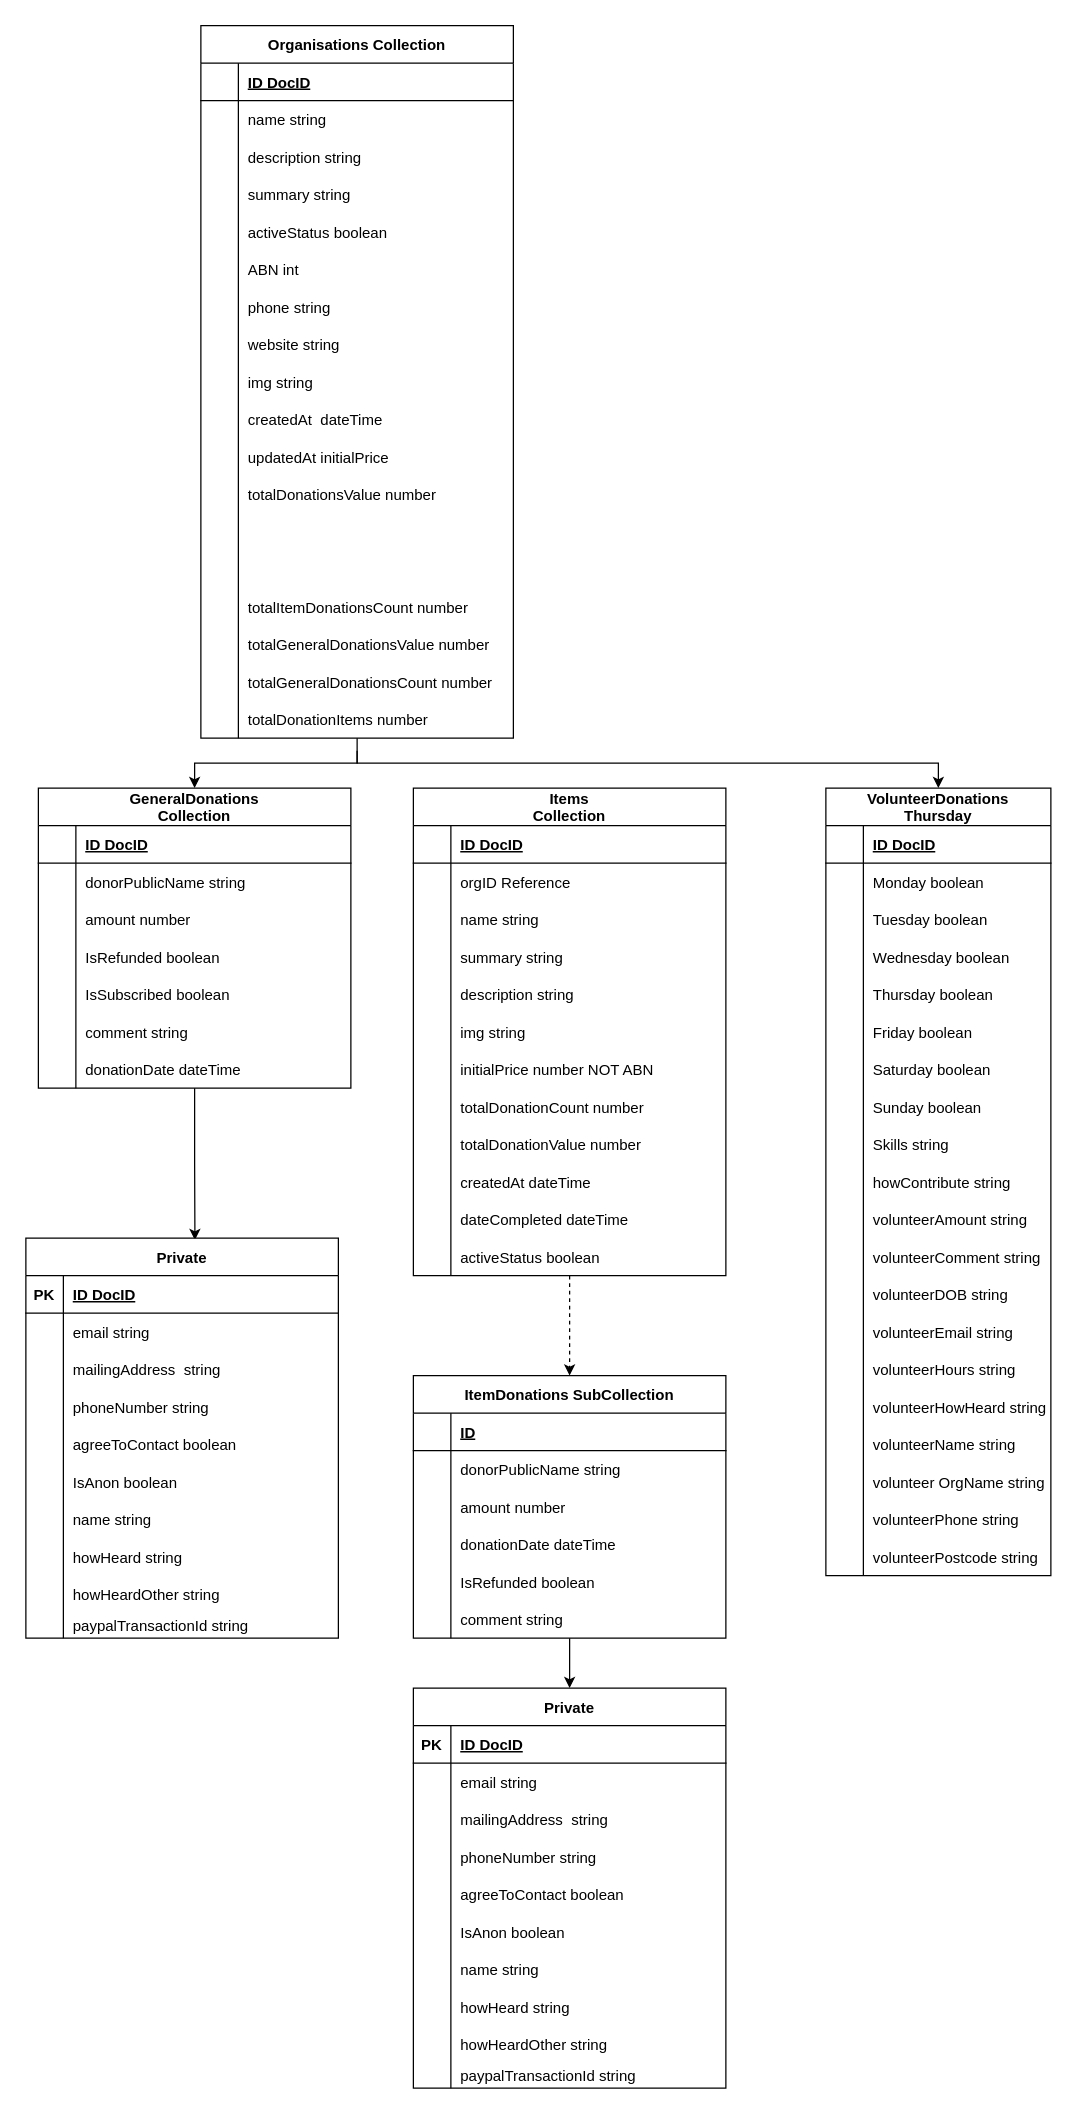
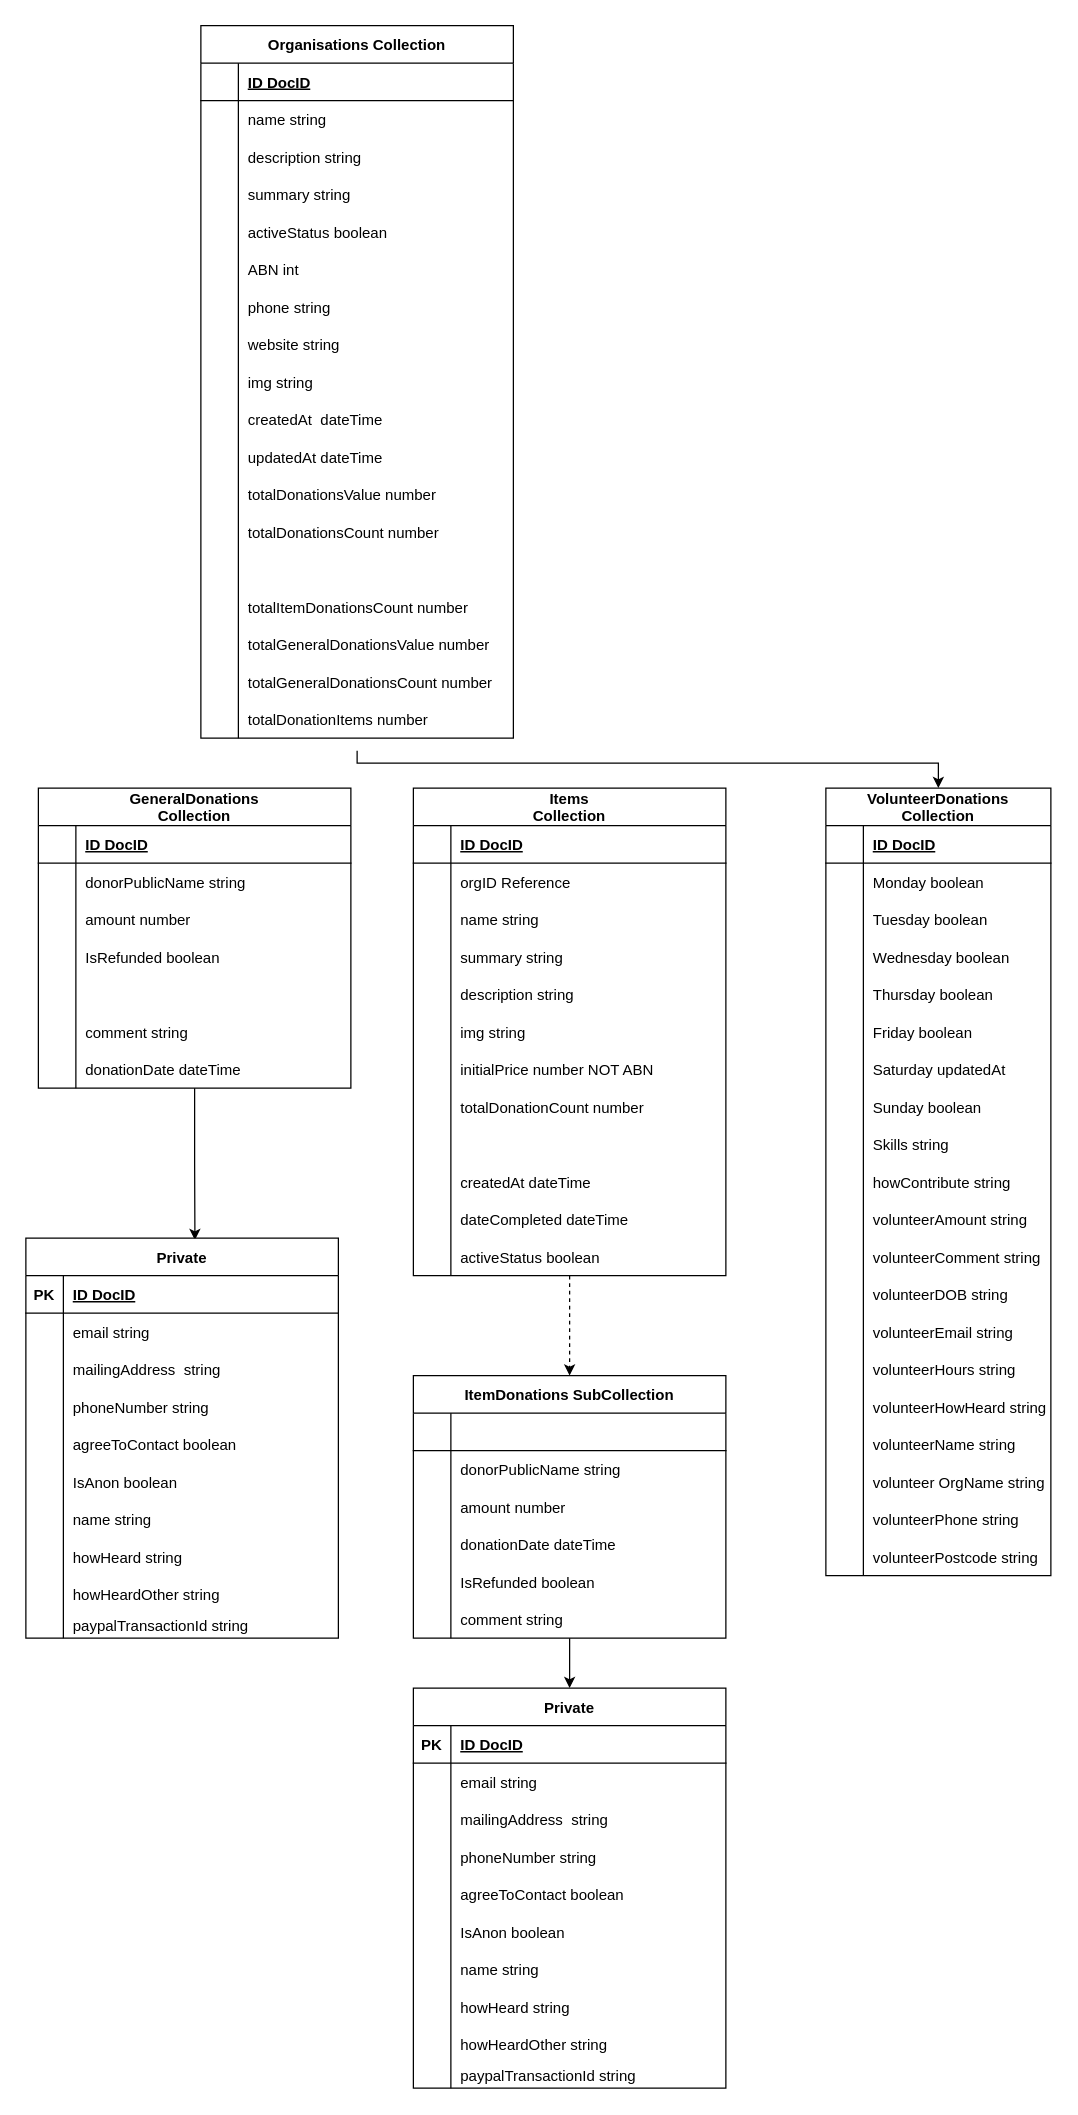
- <mxCell id="75" value="updatedAt initialPrice" style="shape=partialRectangle;overflow=hidden;connectable=0;fillColor=none;top=0;left=0;bottom=0;right=0;align=left;spacingLeft=6;" vertex="1" parent="73"><mxGeometry x="30" width="220" height="30" as="geometry"><mxRectangle width="220" height="30" as="alternateBounds" /></mxGeometry></mxCell>
+ <mxCell id="75" value="updatedAt dateTime" style="shape=partialRectangle;overflow=hidden;connectable=0;fillColor=none;top=0;left=0;bottom=0;right=0;align=left;spacingLeft=6;" vertex="1" parent="73"><mxGeometry x="30" width="220" height="30" as="geometry"><mxRectangle width="220" height="30" as="alternateBounds" /></mxGeometry></mxCell>
+ <mxCell id="81" value="totalDonationsCount number" style="shape=partialRectangle;overflow=hidden;connectable=0;fillColor=none;top=0;left=0;bottom=0;right=0;align=left;spacingLeft=6;" parent="79" vertex="1"><mxGeometry x="30" width="220" height="30" as="geometry"><mxRectangle width="220" height="30" as="alternateBounds" /></mxGeometry></mxCell>
- <mxCell id="40" style="edgeStyle=orthogonalEdgeStyle;rounded=0;orthogonalLoop=1;jettySize=auto;html=1;" parent="1" source="42" target="97" edge="1"><mxGeometry relative="1" as="geometry" /></mxCell>
- <mxCell id="170" value="VolunteerDonations&#10;Thursday" style="shape=table;startSize=30;container=1;collapsible=1;childLayout=tableLayout;fixedRows=1;rowLines=0;fontStyle=1;align=center;resizeLast=1;" vertex="1" parent="1"><mxGeometry x="660" y="630" width="180" height="630" as="geometry" /></mxCell>
+ <mxCell id="170" value="VolunteerDonations&#10;Collection" style="shape=table;startSize=30;container=1;collapsible=1;childLayout=tableLayout;fixedRows=1;rowLines=0;fontStyle=1;align=center;resizeLast=1;" vertex="1" parent="1"><mxGeometry x="660" y="630" width="180" height="630" as="geometry" /></mxCell>
- <mxCell id="112" value="IsSubscribed boolean" style="shape=partialRectangle;overflow=hidden;connectable=0;fillColor=none;top=0;left=0;bottom=0;right=0;align=left;spacingLeft=6;" parent="110" vertex="1"><mxGeometry x="30" width="220" height="30" as="geometry"><mxRectangle width="220" height="30" as="alternateBounds" /></mxGeometry></mxCell>
- <mxCell id="191" value="Saturday boolean" style="shape=partialRectangle;connectable=0;fillColor=none;top=0;left=0;bottom=0;right=0;align=left;spacingLeft=6;overflow=hidden;" vertex="1" parent="189"><mxGeometry x="30" width="150" height="30" as="geometry"><mxRectangle width="150" height="30" as="alternateBounds" /></mxGeometry></mxCell>
+ <mxCell id="191" value="Saturday updatedAt" style="shape=partialRectangle;connectable=0;fillColor=none;top=0;left=0;bottom=0;right=0;align=left;spacingLeft=6;overflow=hidden;" vertex="1" parent="189"><mxGeometry x="30" width="150" height="30" as="geometry"><mxRectangle width="150" height="30" as="alternateBounds" /></mxGeometry></mxCell>
- <mxCell id="30" value="totalDonationValue number" style="shape=partialRectangle;overflow=hidden;connectable=0;fillColor=none;top=0;left=0;bottom=0;right=0;align=left;spacingLeft=6;" parent="28" vertex="1"><mxGeometry x="30" width="220" height="30" as="geometry"><mxRectangle width="220" height="30" as="alternateBounds" /></mxGeometry></mxCell>
- <mxCell id="154" value="ID" style="shape=partialRectangle;overflow=hidden;connectable=0;fillColor=none;top=0;left=0;bottom=0;right=0;align=left;spacingLeft=6;fontStyle=5;" parent="152" vertex="1"><mxGeometry x="30" width="220" height="30" as="geometry"><mxRectangle width="220" height="30" as="alternateBounds" /></mxGeometry></mxCell>
